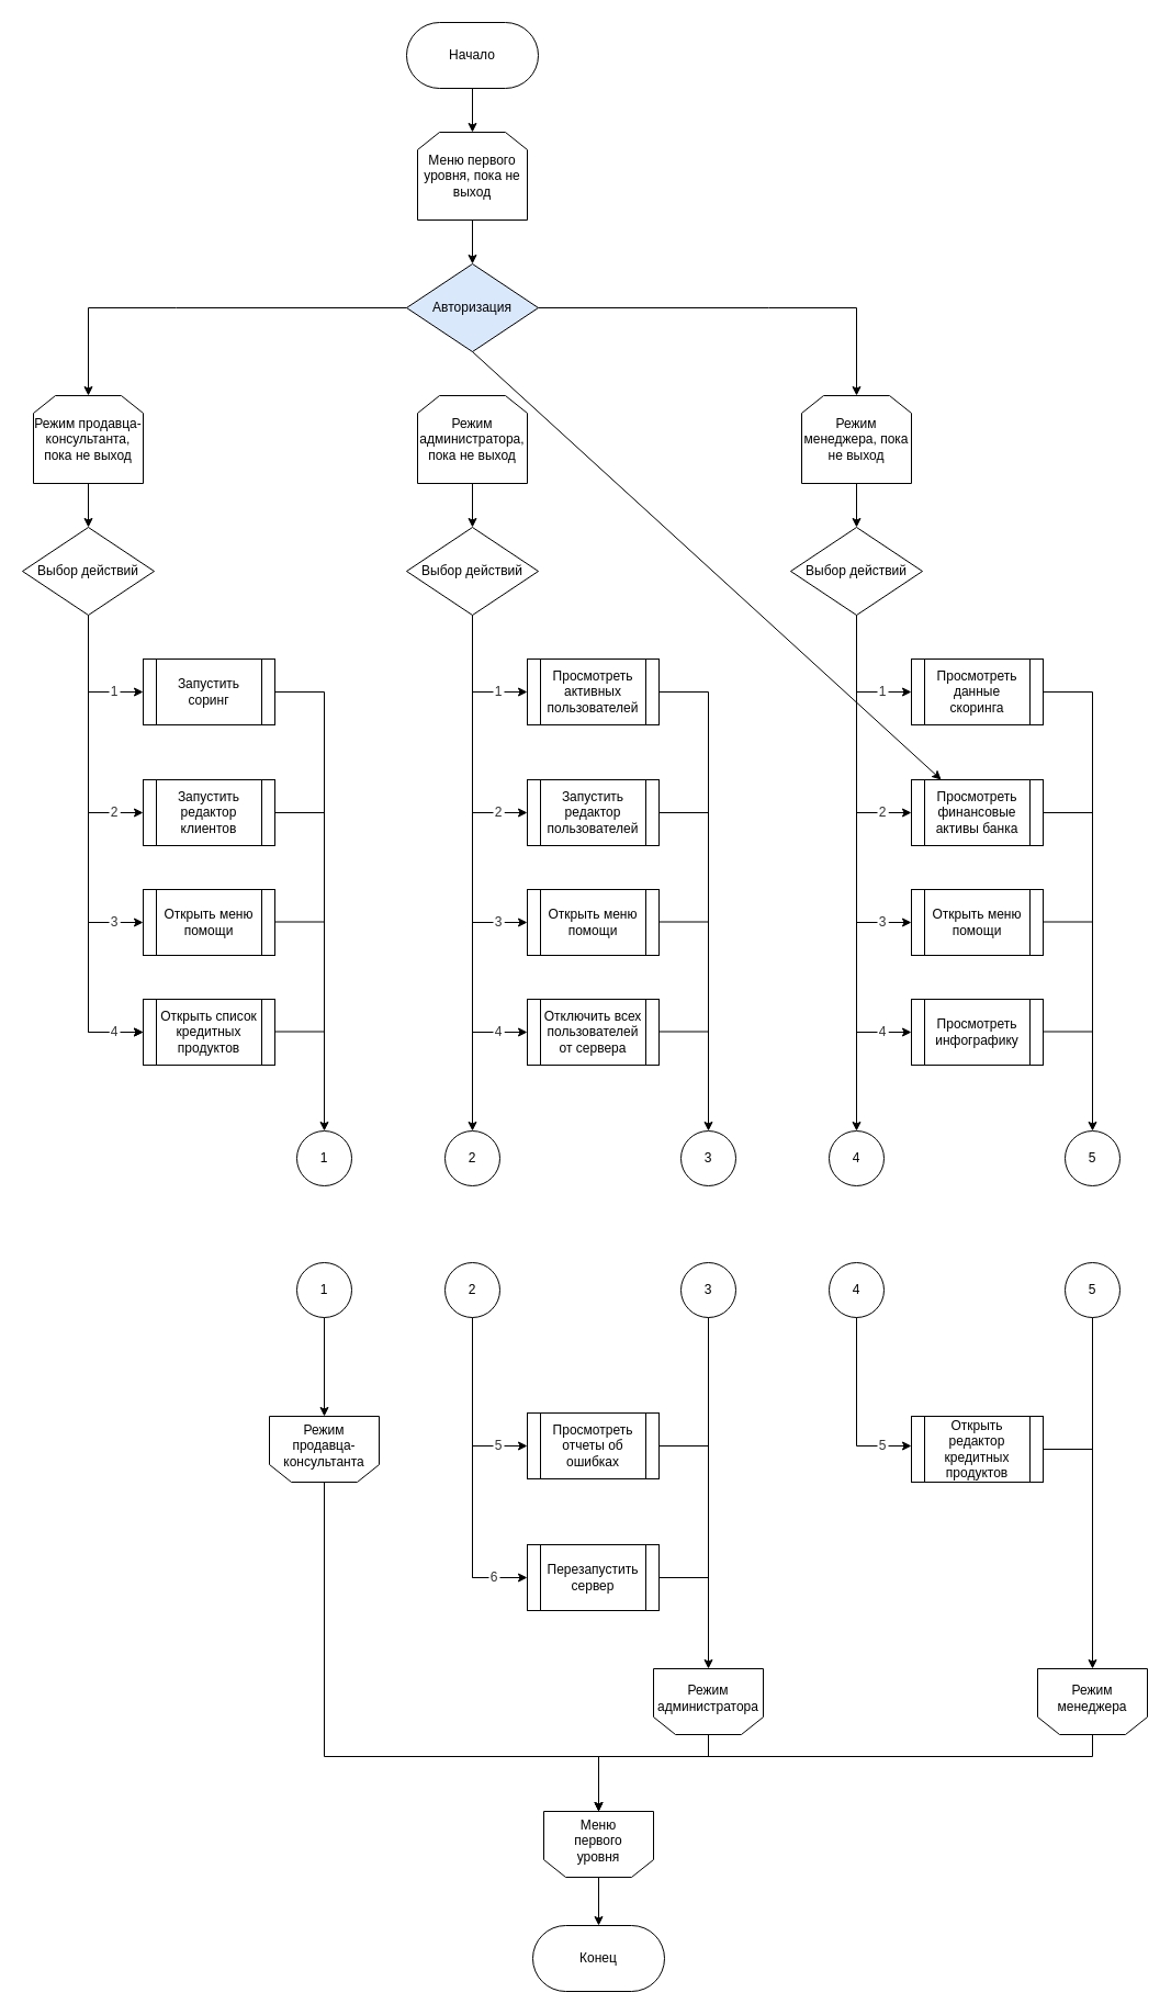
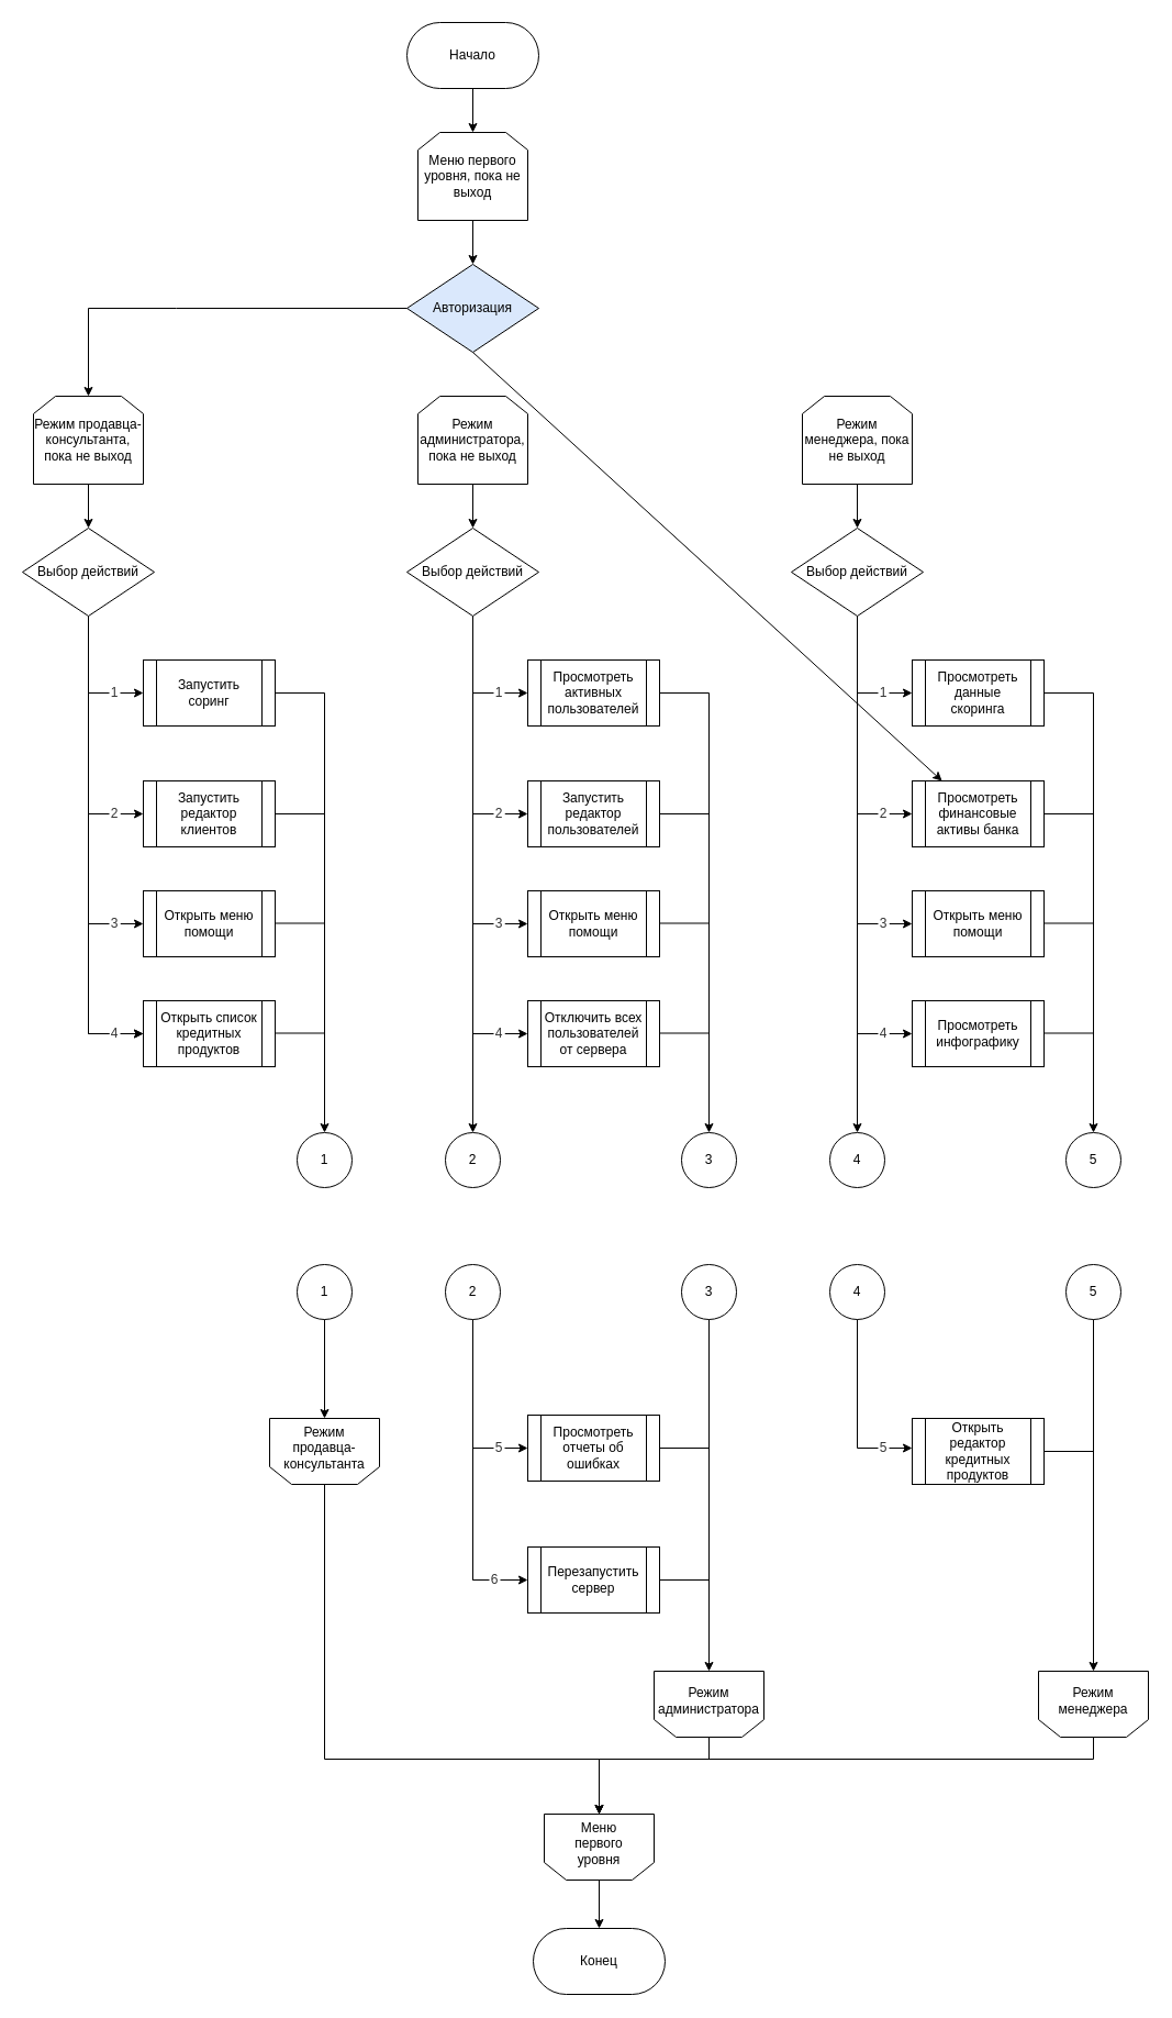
- <mxCell id="11" value="" style="endArrow=classic;html=1;rounded=0;exitX=1;exitY=0.5;exitDx=0;exitDy=0;entryX=0.5;entryY=0;entryDx=0;entryDy=0;" parent="1" source="4" target="7" edge="1"><mxGeometry width="50" height="50" relative="1" as="geometry"><mxPoint x="410" y="430" as="sourcePoint" /><mxPoint x="460" y="380" as="targetPoint" /><Array as="points"><mxPoint x="700" y="280" /><mxPoint x="780" y="280" /></Array></mxGeometry></mxCell>
